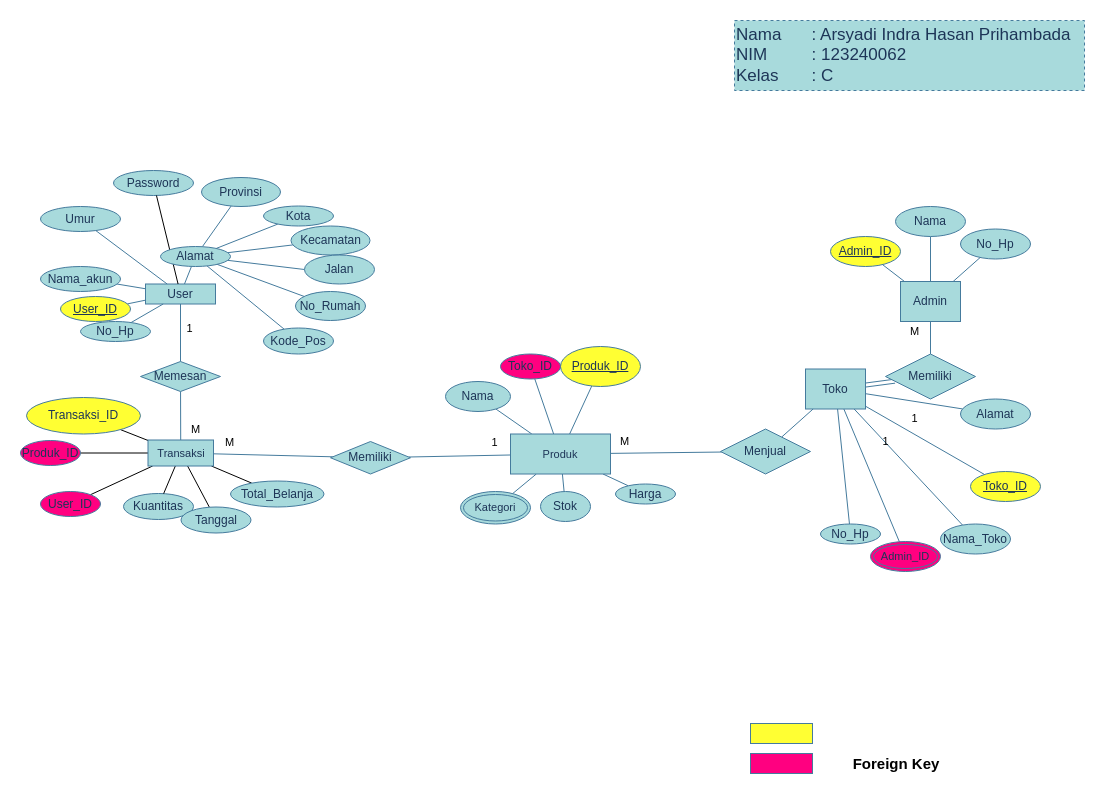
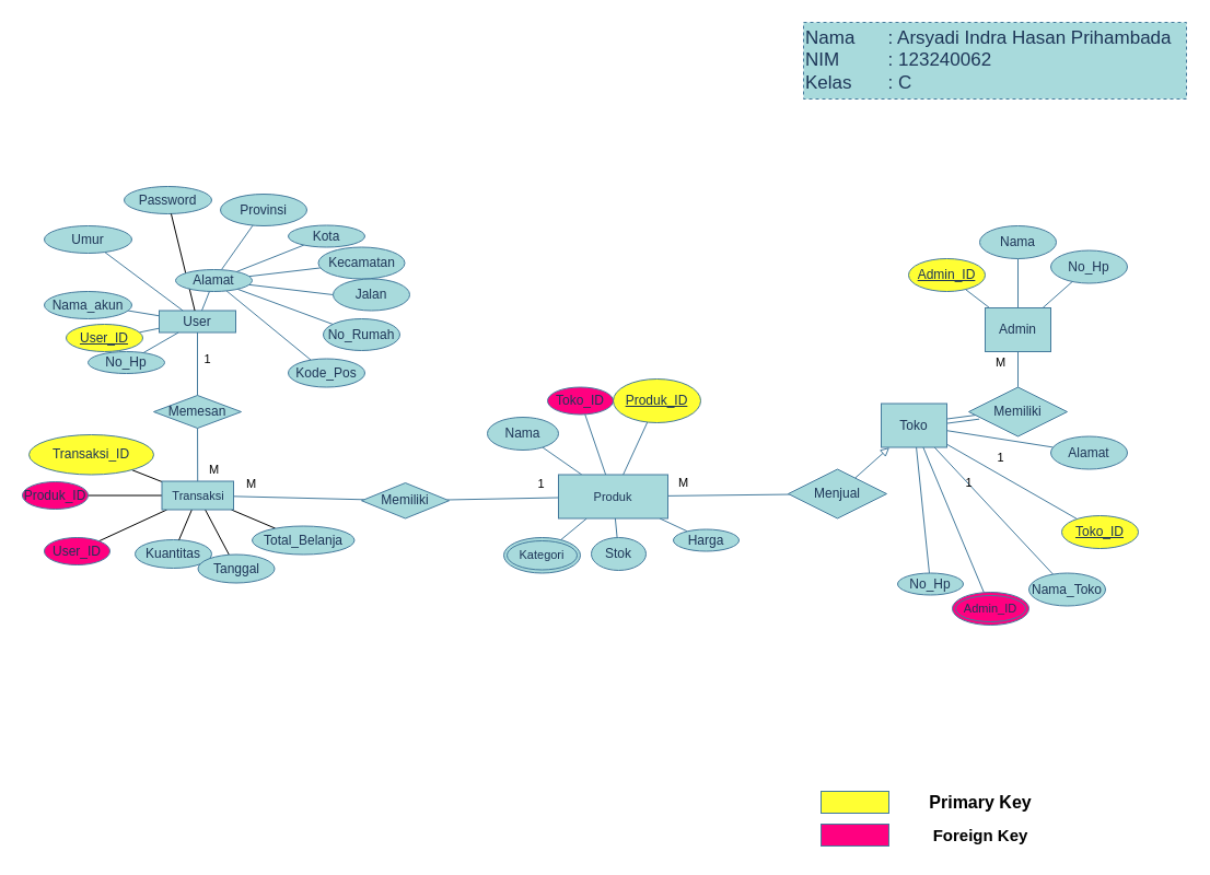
- <mxCell id="30" style="edgeStyle=none;rounded=0;orthogonalLoop=1;jettySize=auto;html=1;strokeColor=#457B9D;align=center;verticalAlign=middle;fontFamily=Helvetica;fontSize=11;fontColor=default;labelBackgroundColor=none;endArrow=none;endFill=0;" parent="1" source="31" target="5" edge="1"><mxGeometry relative="1" as="geometry" /></mxCell>
+ <mxCell id="30" style="edgeStyle=none;rounded=0;orthogonalLoop=1;jettySize=auto;html=1;strokeColor=#457B9D;align=center;verticalAlign=middle;fontFamily=Helvetica;fontSize=11;fontColor=default;labelBackgroundColor=none;endArrow=block;endFill=0;" parent="1" source="31" target="5" edge="1"><mxGeometry relative="1" as="geometry" /></mxCell>
+ <mxCell id="60" value="&lt;font style=&quot;font-size: 16px;&quot;&gt;&lt;b&gt;Primary Key&lt;/b&gt;&lt;/font&gt;" style="text;html=1;align=center;verticalAlign=middle;whiteSpace=wrap;rounded=0;fontFamily=Helvetica;fontSize=11;fontColor=default;labelBackgroundColor=none;" parent="1" vertex="1"><mxGeometry x="830" y="718" width="132" height="30" as="geometry" /></mxCell>
